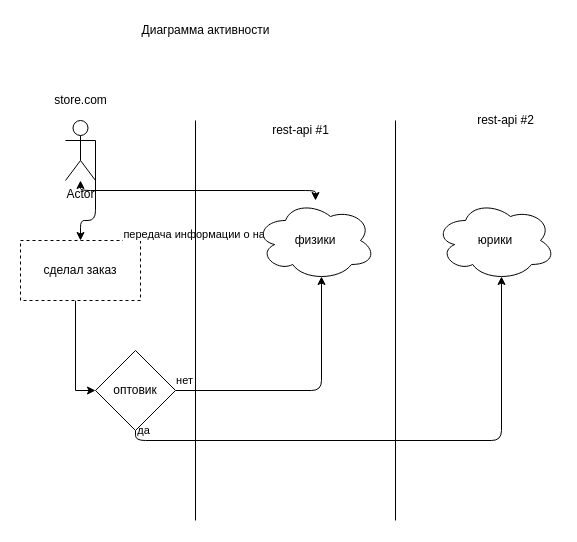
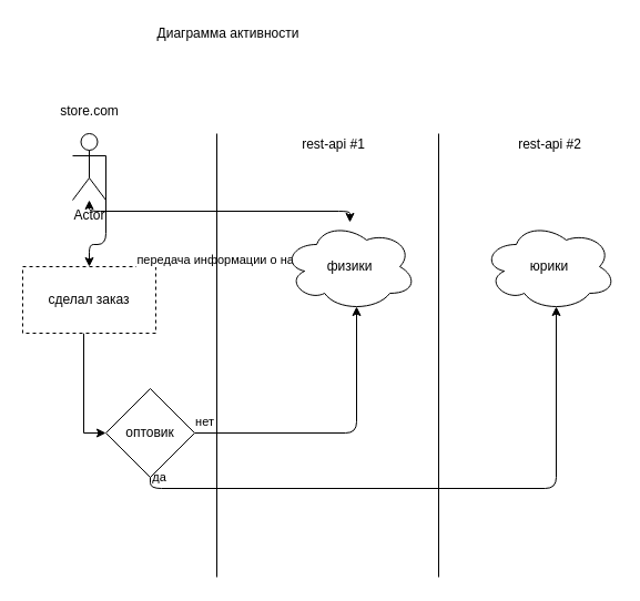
- <mxCell id="16" value="rest-api #2" style="text;html=1;align=center;verticalAlign=middle;resizable=0;points=[];autosize=1;" vertex="1" parent="1"><mxGeometry x="470" y="110" width="70" height="20" as="geometry" /></mxCell>
+ <mxCell id="16" value="rest-api #2" style="text;html=1;align=center;verticalAlign=middle;resizable=0;points=[];autosize=1;" vertex="1" parent="1"><mxGeometry x="460" y="120" width="70" height="20" as="geometry" /></mxCell>
